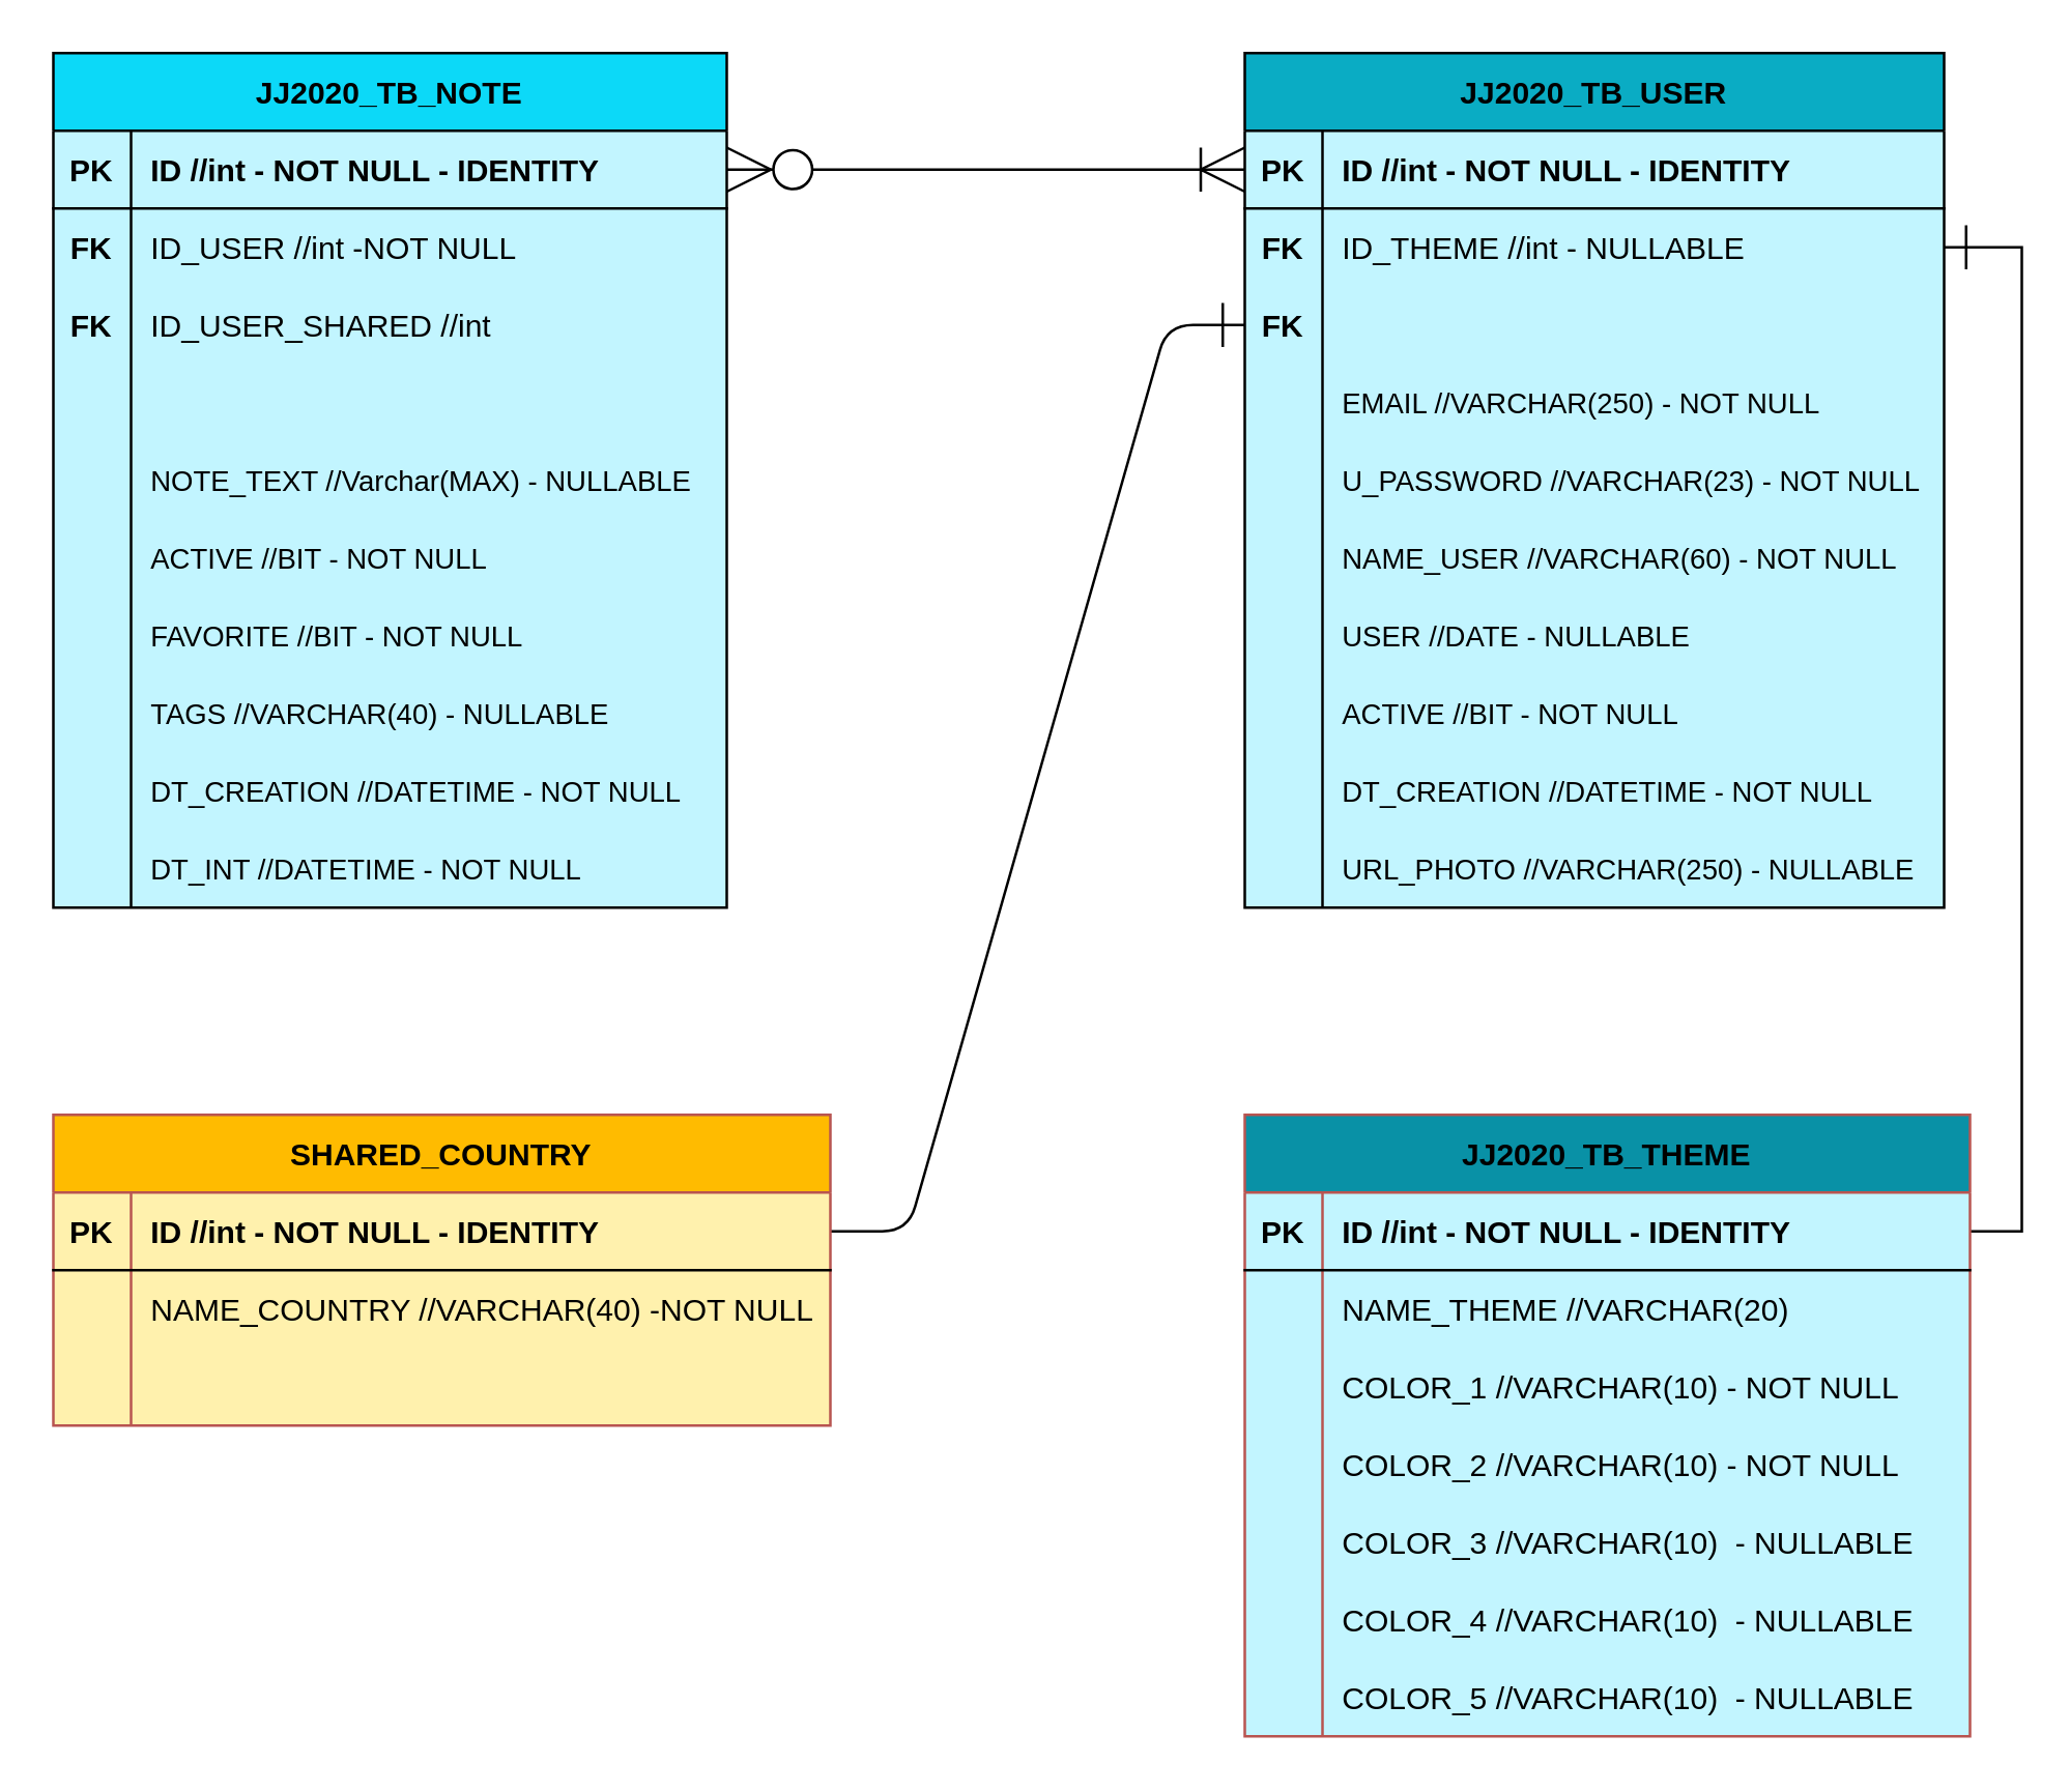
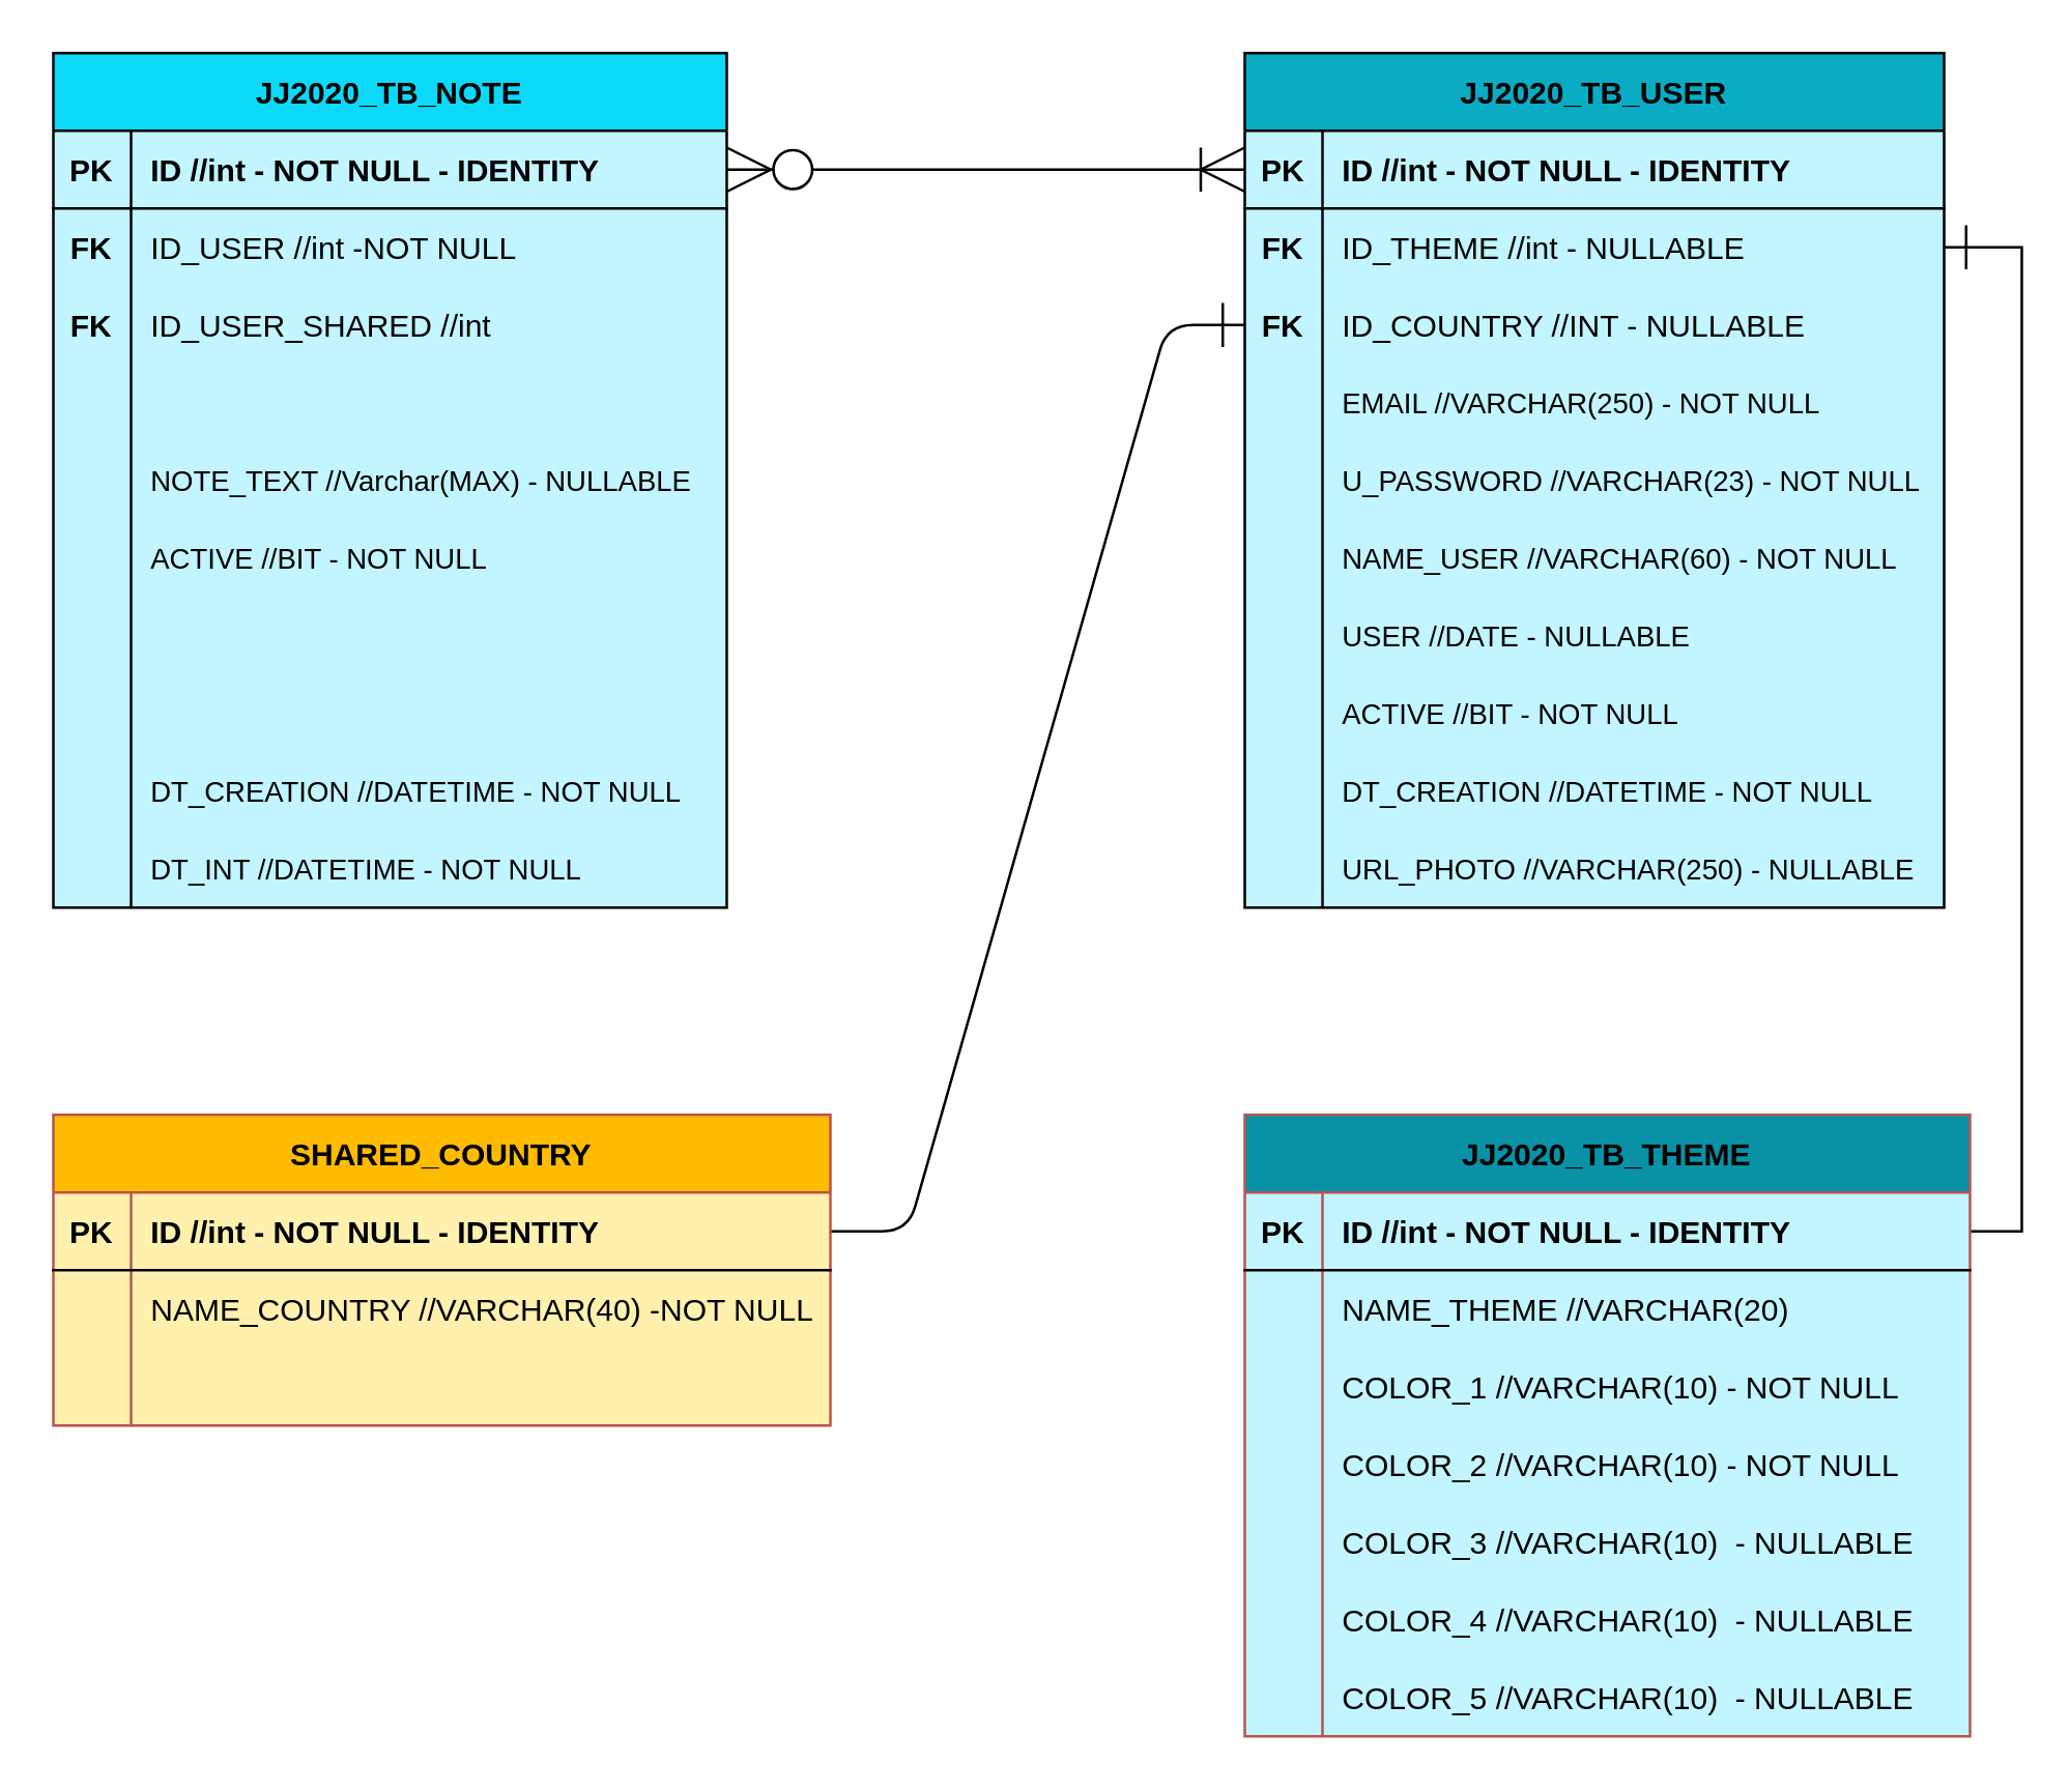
+ <mxCell id="14" value="ID_COUNTRY //INT - NULLABLE" style="shape=partialRectangle;overflow=hidden;connectable=0;fillColor=none;top=0;left=0;bottom=0;right=0;align=left;spacingLeft=6;" vertex="1" parent="12"><mxGeometry x="30" width="240" height="30" as="geometry" /></mxCell>
- <mxCell id="56" value="FAVORITE //BIT - NOT NULL" style="shape=partialRectangle;overflow=hidden;connectable=0;fillColor=none;top=0;left=0;bottom=0;right=0;align=left;spacingLeft=6;fontSize=11;" vertex="1" parent="54"><mxGeometry x="30" width="230" height="30" as="geometry" /></mxCell>
- <mxCell id="59" value="TAGS //VARCHAR(40) - NULLABLE" style="shape=partialRectangle;overflow=hidden;connectable=0;fillColor=none;top=0;left=0;bottom=0;right=0;align=left;spacingLeft=6;fontSize=11;" vertex="1" parent="57"><mxGeometry x="30" width="230" height="30" as="geometry" /></mxCell>
